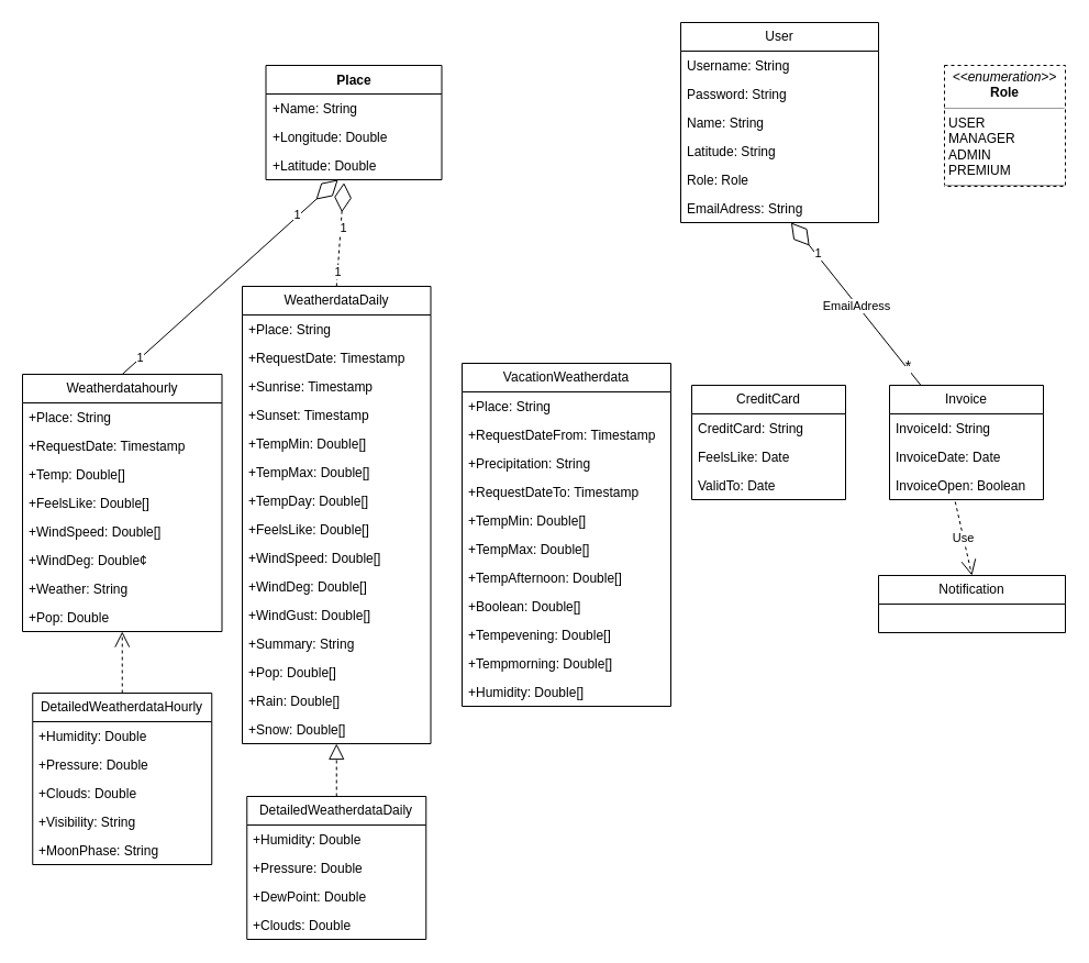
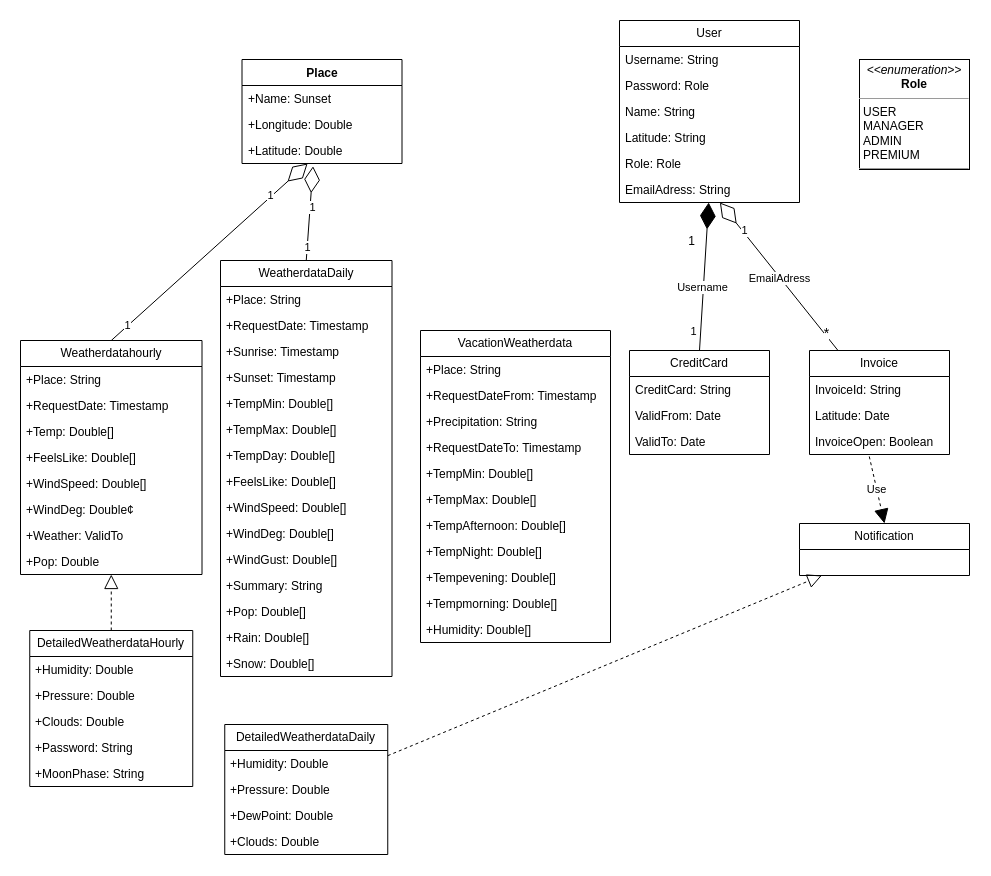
- <mxCell id="5" value="Password: String" style="text;strokeColor=none;fillColor=none;align=left;verticalAlign=top;spacingLeft=4;spacingRight=4;overflow=hidden;rotatable=0;points=[[0,0.5],[1,0.5]];portConstraint=eastwest;whiteSpace=wrap;html=1;" parent="3" vertex="1"><mxGeometry y="52" width="180" height="26" as="geometry" /></mxCell>
+ <mxCell id="5" value="Password: Role" style="text;strokeColor=none;fillColor=none;align=left;verticalAlign=top;spacingLeft=4;spacingRight=4;overflow=hidden;rotatable=0;points=[[0,0.5],[1,0.5]];portConstraint=eastwest;whiteSpace=wrap;html=1;" parent="3" vertex="1"><mxGeometry y="52" width="180" height="26" as="geometry" /></mxCell>
- <mxCell id="79" value="+Name: String" style="text;strokeColor=none;fillColor=none;align=left;verticalAlign=top;spacingLeft=4;spacingRight=4;overflow=hidden;rotatable=0;points=[[0,0.5],[1,0.5]];portConstraint=eastwest;whiteSpace=wrap;html=1;" parent="78" vertex="1"><mxGeometry y="26" width="160" height="26" as="geometry" /></mxCell>
+ <mxCell id="79" value="+Name: Sunset" style="text;strokeColor=none;fillColor=none;align=left;verticalAlign=top;spacingLeft=4;spacingRight=4;overflow=hidden;rotatable=0;points=[[0,0.5],[1,0.5]];portConstraint=eastwest;whiteSpace=wrap;html=1;" parent="78" vertex="1"><mxGeometry y="26" width="160" height="26" as="geometry" /></mxCell>
- <mxCell id="2" value="&lt;p style=&quot;margin:0px;margin-top:4px;text-align:center;&quot;&gt;&lt;i&gt;&amp;lt;&amp;lt;enumeration&amp;gt;&amp;gt;&lt;/i&gt;&lt;br&gt;&lt;b&gt;Role&lt;/b&gt;&lt;/p&gt;&lt;hr size=&quot;1&quot;&gt;&lt;p style=&quot;margin:0px;margin-left:4px;&quot;&gt;USER&lt;/p&gt;&lt;p style=&quot;margin:0px;margin-left:4px;&quot;&gt;MANAGER&lt;/p&gt;&lt;p style=&quot;margin:0px;margin-left:4px;&quot;&gt;ADMIN&lt;/p&gt;&lt;p style=&quot;margin:0px;margin-left:4px;&quot;&gt;PREMIUM&lt;/p&gt;&lt;hr size=&quot;1&quot;&gt;&lt;p style=&quot;margin:0px;margin-left:4px;&quot;&gt;&lt;br&gt;&lt;/p&gt;" style="verticalAlign=top;align=left;overflow=fill;fontSize=12;fontFamily=Helvetica;html=1;whiteSpace=wrap;dashed=1;" parent="1" vertex="1"><mxGeometry x="859" y="59" width="110" height="110" as="geometry" /></mxCell>
+ <mxCell id="2" value="&lt;p style=&quot;margin:0px;margin-top:4px;text-align:center;&quot;&gt;&lt;i&gt;&amp;lt;&amp;lt;enumeration&amp;gt;&amp;gt;&lt;/i&gt;&lt;br&gt;&lt;b&gt;Role&lt;/b&gt;&lt;/p&gt;&lt;hr size=&quot;1&quot;&gt;&lt;p style=&quot;margin:0px;margin-left:4px;&quot;&gt;USER&lt;/p&gt;&lt;p style=&quot;margin:0px;margin-left:4px;&quot;&gt;MANAGER&lt;/p&gt;&lt;p style=&quot;margin:0px;margin-left:4px;&quot;&gt;ADMIN&lt;/p&gt;&lt;p style=&quot;margin:0px;margin-left:4px;&quot;&gt;PREMIUM&lt;/p&gt;&lt;hr size=&quot;1&quot;&gt;&lt;p style=&quot;margin:0px;margin-left:4px;&quot;&gt;&lt;br&gt;&lt;/p&gt;" style="verticalAlign=top;align=left;overflow=fill;fontSize=12;fontFamily=Helvetica;html=1;whiteSpace=wrap;" parent="1" vertex="1"><mxGeometry x="859" y="59" width="110" height="110" as="geometry" /></mxCell>
- <mxCell id="85" value="" style="endArrow=diamondThin;endFill=0;endSize=24;html=1;rounded=0;exitX=0.5;exitY=0;exitDx=0;exitDy=0;entryX=0.444;entryY=1.106;entryDx=0;entryDy=0;entryPerimeter=0;dashed=1;" parent="1" source="24" target="81" edge="1"><mxGeometry width="160" relative="1" as="geometry"><mxPoint x="142" y="338" as="sourcePoint" /><mxPoint x="318" y="173" as="targetPoint" /></mxGeometry></mxCell>
+ <mxCell id="85" value="" style="endArrow=diamondThin;endFill=0;endSize=24;html=1;rounded=0;exitX=0.5;exitY=0;exitDx=0;exitDy=0;entryX=0.444;entryY=1.106;entryDx=0;entryDy=0;entryPerimeter=0;" parent="1" source="24" target="81" edge="1"><mxGeometry width="160" relative="1" as="geometry"><mxPoint x="142" y="338" as="sourcePoint" /><mxPoint x="318" y="173" as="targetPoint" /></mxGeometry></mxCell>
+ <mxCell id="20" value="" style="endArrow=diamondThin;endFill=1;endSize=24;html=1;rounded=0;exitX=0.5;exitY=0;exitDx=0;exitDy=0;" parent="1" source="14" target="9" edge="1"><mxGeometry width="160" relative="1" as="geometry"><mxPoint x="680" y="290" as="sourcePoint" /><mxPoint x="840" y="290" as="targetPoint" /></mxGeometry></mxCell>
+ <mxCell id="21" value="&lt;font style=&quot;font-size: 12px;&quot;&gt;1&lt;/font&gt;" style="edgeLabel;html=1;align=center;verticalAlign=middle;resizable=0;points=[];" parent="20" vertex="1" connectable="0"><mxGeometry x="0.478" y="1" relative="1" as="geometry"><mxPoint x="-14" as="offset" /></mxGeometry></mxCell>
+ <mxCell id="22" value="1" style="edgeLabel;html=1;align=center;verticalAlign=middle;resizable=0;points=[];" parent="20" vertex="1" connectable="0"><mxGeometry x="-0.733" relative="1" as="geometry"><mxPoint x="-8" as="offset" /></mxGeometry></mxCell>
+ <mxCell id="23" value="Username" style="edgeLabel;html=1;align=center;verticalAlign=middle;resizable=0;points=[];" parent="20" vertex="1" connectable="0"><mxGeometry x="-0.136" y="1" relative="1" as="geometry"><mxPoint as="offset" /></mxGeometry></mxCell>
- <mxCell id="16" value="FeelsLike: Date" style="text;strokeColor=none;fillColor=none;align=left;verticalAlign=top;spacingLeft=4;spacingRight=4;overflow=hidden;rotatable=0;points=[[0,0.5],[1,0.5]];portConstraint=eastwest;whiteSpace=wrap;html=1;" parent="14" vertex="1"><mxGeometry y="52" width="140" height="26" as="geometry" /></mxCell>
+ <mxCell id="16" value="ValidFrom: Date" style="text;strokeColor=none;fillColor=none;align=left;verticalAlign=top;spacingLeft=4;spacingRight=4;overflow=hidden;rotatable=0;points=[[0,0.5],[1,0.5]];portConstraint=eastwest;whiteSpace=wrap;html=1;" parent="14" vertex="1"><mxGeometry y="52" width="140" height="26" as="geometry" /></mxCell>
- <mxCell id="12" value="InvoiceDate: Date" style="text;strokeColor=none;fillColor=none;align=left;verticalAlign=top;spacingLeft=4;spacingRight=4;overflow=hidden;rotatable=0;points=[[0,0.5],[1,0.5]];portConstraint=eastwest;whiteSpace=wrap;html=1;" parent="10" vertex="1"><mxGeometry y="52" width="140" height="26" as="geometry" /></mxCell>
+ <mxCell id="12" value="Latitude: Date" style="text;strokeColor=none;fillColor=none;align=left;verticalAlign=top;spacingLeft=4;spacingRight=4;overflow=hidden;rotatable=0;points=[[0,0.5],[1,0.5]];portConstraint=eastwest;whiteSpace=wrap;html=1;" parent="10" vertex="1"><mxGeometry y="52" width="140" height="26" as="geometry" /></mxCell>
- <mxCell id="19" value="Use" style="endArrow=open;endSize=12;dashed=1;html=1;rounded=0;exitX=0.427;exitY=1.075;exitDx=0;exitDy=0;entryX=0.5;entryY=0;entryDx=0;entryDy=0;exitPerimeter=0;" parent="1" source="13" target="18" edge="1"><mxGeometry width="160" relative="1" as="geometry"><mxPoint x="910" y="129.996" as="sourcePoint" /><mxPoint x="809" y="125" as="targetPoint" /></mxGeometry></mxCell>
+ <mxCell id="19" value="Use" style="endArrow=block;endSize=12;dashed=1;html=1;rounded=0;exitX=0.427;exitY=1.075;exitDx=0;exitDy=0;entryX=0.5;entryY=0;entryDx=0;entryDy=0;exitPerimeter=0;" parent="1" source="13" target="18" edge="1"><mxGeometry width="160" relative="1" as="geometry"><mxPoint x="910" y="129.996" as="sourcePoint" /><mxPoint x="809" y="125" as="targetPoint" /></mxGeometry></mxCell>
- <mxCell id="47" value="+Weather: String" style="text;strokeColor=none;fillColor=none;align=left;verticalAlign=top;spacingLeft=4;spacingRight=4;overflow=hidden;rotatable=0;points=[[0,0.5],[1,0.5]];portConstraint=eastwest;whiteSpace=wrap;html=1;" parent="40" vertex="1"><mxGeometry y="182" width="181.5" height="26" as="geometry" /></mxCell>
+ <mxCell id="47" value="+Weather: ValidTo" style="text;strokeColor=none;fillColor=none;align=left;verticalAlign=top;spacingLeft=4;spacingRight=4;overflow=hidden;rotatable=0;points=[[0,0.5],[1,0.5]];portConstraint=eastwest;whiteSpace=wrap;html=1;" parent="40" vertex="1"><mxGeometry y="182" width="181.5" height="26" as="geometry" /></mxCell>
- <mxCell id="74" value="+Boolean: Double[]" style="text;strokeColor=none;fillColor=none;align=left;verticalAlign=top;spacingLeft=4;spacingRight=4;overflow=hidden;rotatable=0;points=[[0,0.5],[1,0.5]];portConstraint=eastwest;whiteSpace=wrap;html=1;" parent="66" vertex="1"><mxGeometry y="208" width="190" height="26" as="geometry" /></mxCell>
+ <mxCell id="74" value="+TempNight: Double[]" style="text;strokeColor=none;fillColor=none;align=left;verticalAlign=top;spacingLeft=4;spacingRight=4;overflow=hidden;rotatable=0;points=[[0,0.5],[1,0.5]];portConstraint=eastwest;whiteSpace=wrap;html=1;" parent="66" vertex="1"><mxGeometry y="208" width="190" height="26" as="geometry" /></mxCell>
- <mxCell id="60" value="" style="endArrow=open;dashed=1;endFill=0;endSize=12;html=1;rounded=0;" parent="1" source="49" target="48" edge="1"><mxGeometry width="160" relative="1" as="geometry"><mxPoint x="531.5" y="617" as="sourcePoint" /><mxPoint x="221.5" y="607" as="targetPoint" /></mxGeometry></mxCell>
+ <mxCell id="60" value="" style="endArrow=block;dashed=1;endFill=0;endSize=12;html=1;rounded=0;" parent="1" source="49" target="48" edge="1"><mxGeometry width="160" relative="1" as="geometry"><mxPoint x="531.5" y="617" as="sourcePoint" /><mxPoint x="221.5" y="607" as="targetPoint" /></mxGeometry></mxCell>
- <mxCell id="61" value="" style="endArrow=block;dashed=1;endFill=0;endSize=12;html=1;rounded=0;" parent="1" source="55" target="39" edge="1"><mxGeometry width="160" relative="1" as="geometry"><mxPoint x="101.5" y="591" as="sourcePoint" /><mxPoint x="451.5" y="677" as="targetPoint" /></mxGeometry></mxCell>
+ <mxCell id="61" value="" style="endArrow=block;dashed=1;endFill=0;endSize=12;html=1;rounded=0;" parent="1" source="55" target="18" edge="1"><mxGeometry width="160" relative="1" as="geometry"><mxPoint x="101.5" y="591" as="sourcePoint" /><mxPoint x="451.5" y="677" as="targetPoint" /></mxGeometry></mxCell>
- <mxCell id="53" value="+Visibility: String" style="text;strokeColor=none;fillColor=none;align=left;verticalAlign=top;spacingLeft=4;spacingRight=4;overflow=hidden;rotatable=0;points=[[0,0.5],[1,0.5]];portConstraint=eastwest;whiteSpace=wrap;html=1;" parent="49" vertex="1"><mxGeometry y="104" width="163" height="26" as="geometry" /></mxCell>
+ <mxCell id="53" value="+Password: String" style="text;strokeColor=none;fillColor=none;align=left;verticalAlign=top;spacingLeft=4;spacingRight=4;overflow=hidden;rotatable=0;points=[[0,0.5],[1,0.5]];portConstraint=eastwest;whiteSpace=wrap;html=1;" parent="49" vertex="1"><mxGeometry y="104" width="163" height="26" as="geometry" /></mxCell>
